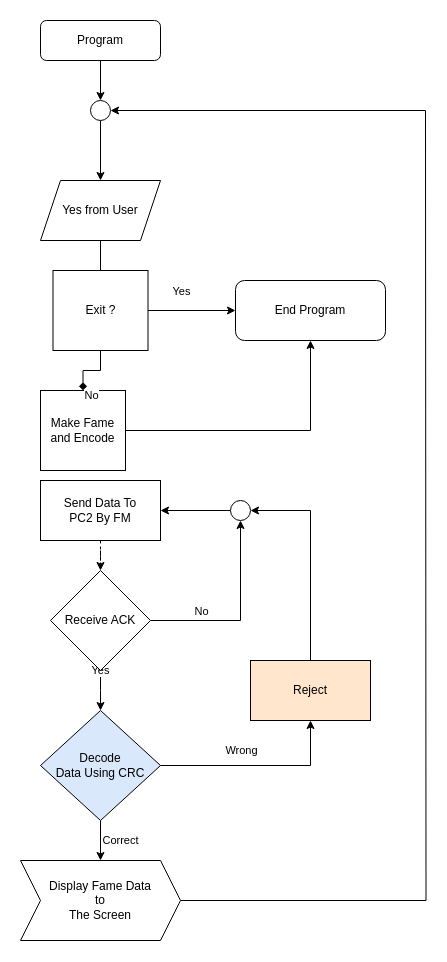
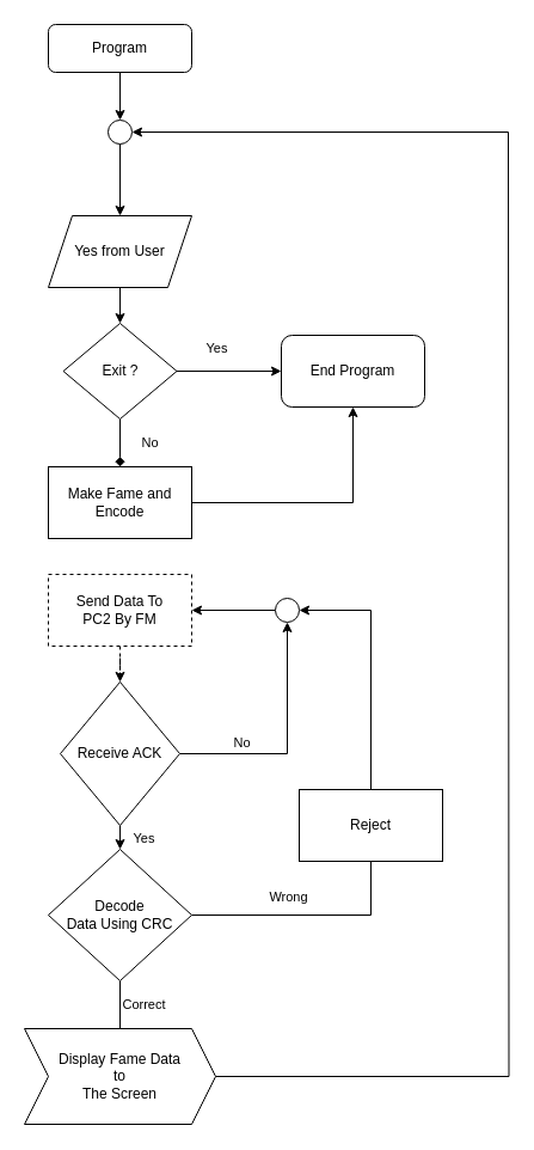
- <mxCell id="4" value="" style="edgeStyle=orthogonalEdgeStyle;rounded=0;orthogonalLoop=1;jettySize=auto;html=1;startArrow=none;startFill=0;endArrow=none;endFill=1;" edge="1" parent="1" source="5" target="30"><mxGeometry relative="1" as="geometry" /></mxCell>
+ <mxCell id="4" value="" style="edgeStyle=orthogonalEdgeStyle;rounded=0;orthogonalLoop=1;jettySize=auto;html=1;startArrow=none;startFill=0;endArrow=classic;endFill=1;" edge="1" parent="1" source="5" target="30"><mxGeometry relative="1" as="geometry" /></mxCell>
- <mxCell id="30" value="Exit ?" style="whiteSpace=wrap;html=1;rounded=0;" vertex="1" parent="1"><mxGeometry x="52.5" y="270" width="95" height="80" as="geometry" /></mxCell>
+ <mxCell id="30" value="Exit ?" style="rhombus;whiteSpace=wrap;html=1;" vertex="1" parent="1"><mxGeometry x="52.5" y="270" width="95" height="80" as="geometry" /></mxCell>
- <mxCell id="31" value="End Program" style="rounded=1;whiteSpace=wrap;html=1;" vertex="1" parent="1"><mxGeometry x="235" y="280" width="150" height="60" as="geometry" /></mxCell>
+ <mxCell id="31" value="End Program" style="rounded=1;whiteSpace=wrap;html=1;" vertex="1" parent="1"><mxGeometry x="235" y="280" width="120" height="60" as="geometry" /></mxCell>
- <mxCell id="21" value="Make Fame and Encode" style="rounded=0;whiteSpace=wrap;html=1;" vertex="1" parent="1"><mxGeometry x="40" y="390" width="85" height="80" as="geometry" /></mxCell>
+ <mxCell id="21" value="Make Fame and Encode" style="rounded=0;whiteSpace=wrap;html=1;" vertex="1" parent="1"><mxGeometry x="40" y="390" width="120" height="60" as="geometry" /></mxCell>
- <mxCell id="7" value="Send Data To &lt;br&gt;PC2 By FM" style="rounded=0;whiteSpace=wrap;html=1;" vertex="1" parent="1"><mxGeometry x="40" y="480" width="120" height="60" as="geometry" /></mxCell>
+ <mxCell id="7" value="Send Data To &lt;br&gt;PC2 By FM" style="rounded=0;whiteSpace=wrap;html=1;dashed=1;" vertex="1" parent="1"><mxGeometry x="40" y="480" width="120" height="60" as="geometry" /></mxCell>
- <mxCell id="11" value="Receive ACK" style="rhombus;whiteSpace=wrap;html=1;" vertex="1" parent="1"><mxGeometry x="50" y="570" width="100" height="100" as="geometry" /></mxCell>
+ <mxCell id="11" value="Receive ACK" style="rhombus;whiteSpace=wrap;html=1;" vertex="1" parent="1"><mxGeometry x="50" y="570" width="100" height="120" as="geometry" /></mxCell>
- <mxCell id="23" value="Reject" style="rounded=0;whiteSpace=wrap;html=1;fillColor=#ffe6cc;" vertex="1" parent="1"><mxGeometry x="250" y="660" width="120" height="60" as="geometry" /></mxCell>
+ <mxCell id="23" value="Reject" style="rounded=0;whiteSpace=wrap;html=1;" vertex="1" parent="1"><mxGeometry x="250" y="660" width="120" height="60" as="geometry" /></mxCell>
- <mxCell id="15" style="edgeStyle=orthogonalEdgeStyle;rounded=0;orthogonalLoop=1;jettySize=auto;html=1;exitX=1;exitY=0.5;exitDx=0;exitDy=0;entryX=0.5;entryY=1;entryDx=0;entryDy=0;" edge="1" parent="1" source="17" target="23"><mxGeometry relative="1" as="geometry" /></mxCell>
+ <mxCell id="15" style="edgeStyle=orthogonalEdgeStyle;rounded=0;orthogonalLoop=1;jettySize=auto;html=1;exitX=1;exitY=0.5;exitDx=0;exitDy=0;entryX=0.5;entryY=1;entryDx=0;entryDy=0;endArrow=none;" edge="1" parent="1" source="17" target="23"><mxGeometry relative="1" as="geometry" /></mxCell>
- <mxCell id="17" value="&lt;span&gt;Decode &lt;br&gt;Data Using CRC&lt;/span&gt;" style="rhombus;whiteSpace=wrap;html=1;fillColor=#dae8fc;" vertex="1" parent="1"><mxGeometry x="40" y="710" width="120" height="110" as="geometry" /></mxCell>
+ <mxCell id="17" value="&lt;span&gt;Decode &lt;br&gt;Data Using CRC&lt;/span&gt;" style="rhombus;whiteSpace=wrap;html=1;" vertex="1" parent="1"><mxGeometry x="40" y="710" width="120" height="110" as="geometry" /></mxCell>
- <mxCell id="14" value="Correct" style="edgeStyle=orthogonalEdgeStyle;rounded=0;orthogonalLoop=1;jettySize=auto;html=1;" edge="1" parent="1" source="17" target="19"><mxGeometry y="20" relative="1" as="geometry"><mxPoint as="offset" /></mxGeometry></mxCell>
+ <mxCell id="14" value="Correct" style="edgeStyle=orthogonalEdgeStyle;rounded=0;orthogonalLoop=1;jettySize=auto;html=1;endArrow=none;" edge="1" parent="1" source="17" target="19"><mxGeometry y="20" relative="1" as="geometry"><mxPoint as="offset" /></mxGeometry></mxCell>
